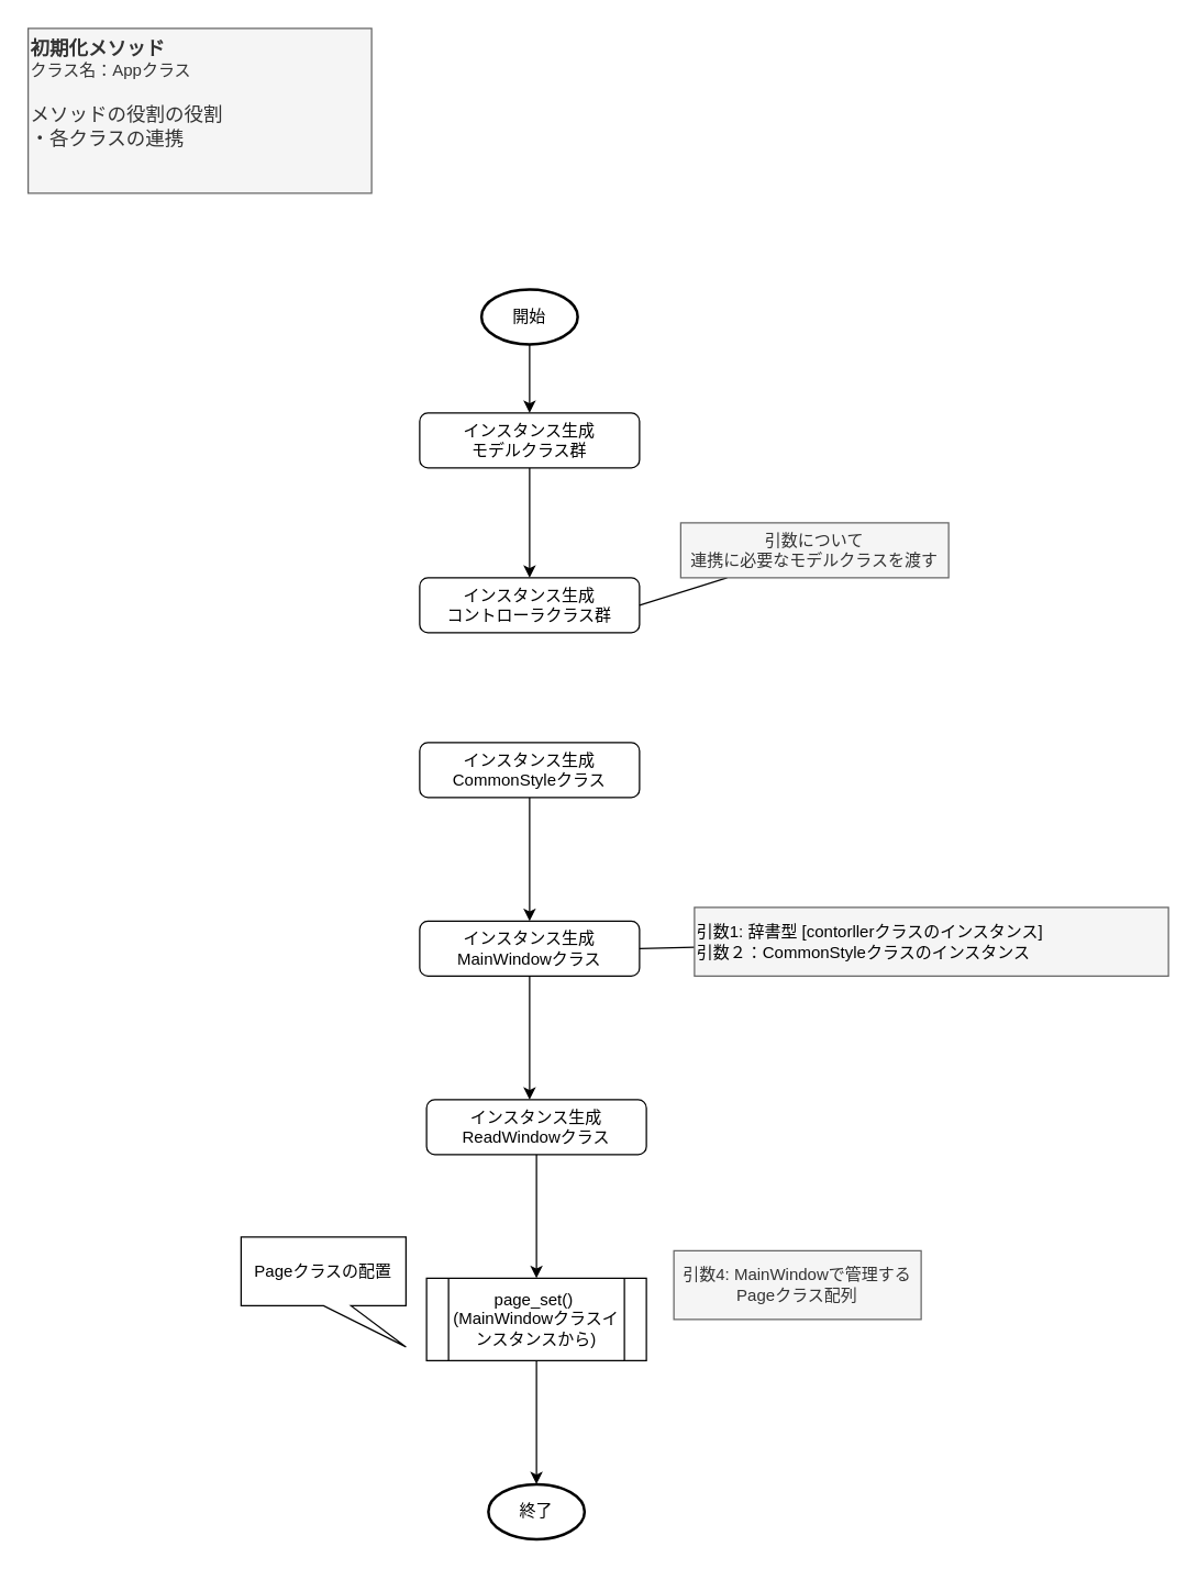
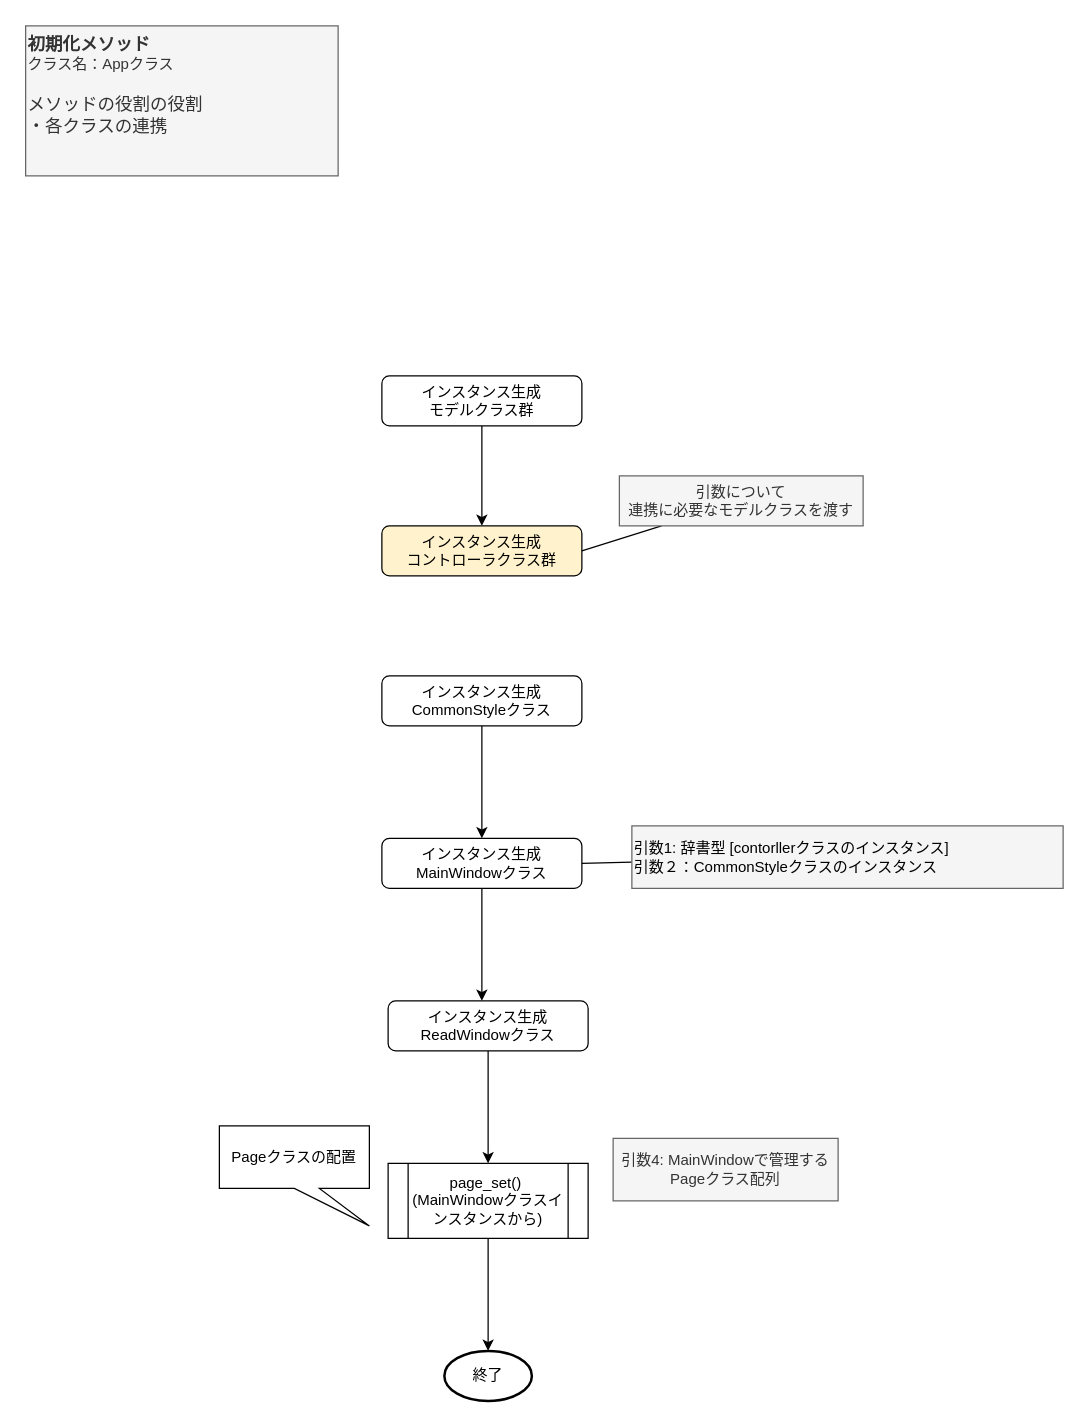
- <mxCell id="6" value="開始" style="strokeWidth=2;html=1;shape=mxgraph.flowchart.start_1;whiteSpace=wrap;" parent="1" vertex="1"><mxGeometry x="350" y="210" width="70" height="40" as="geometry" /></mxCell>
- <mxCell id="5" value="" style="edgeStyle=orthogonalEdgeStyle;rounded=0;orthogonalLoop=1;jettySize=auto;html=1;" parent="1" source="6" target="4" edge="1"><mxGeometry relative="1" as="geometry" /></mxCell>
- <mxCell id="7" value="インスタンス生成&lt;div&gt;コントローラクラス群&lt;br&gt;&lt;/div&gt;" style="rounded=1;whiteSpace=wrap;html=1;fontSize=12;glass=0;strokeWidth=1;shadow=0;" parent="1" vertex="1"><mxGeometry x="305" y="420" width="160" height="40" as="geometry" /></mxCell>
+ <mxCell id="7" value="インスタンス生成&lt;div&gt;コントローラクラス群&lt;br&gt;&lt;/div&gt;" style="rounded=1;whiteSpace=wrap;html=1;fontSize=12;glass=0;strokeWidth=1;shadow=0;fillColor=#fff2cc;" parent="1" vertex="1"><mxGeometry x="305" y="420" width="160" height="40" as="geometry" /></mxCell>
